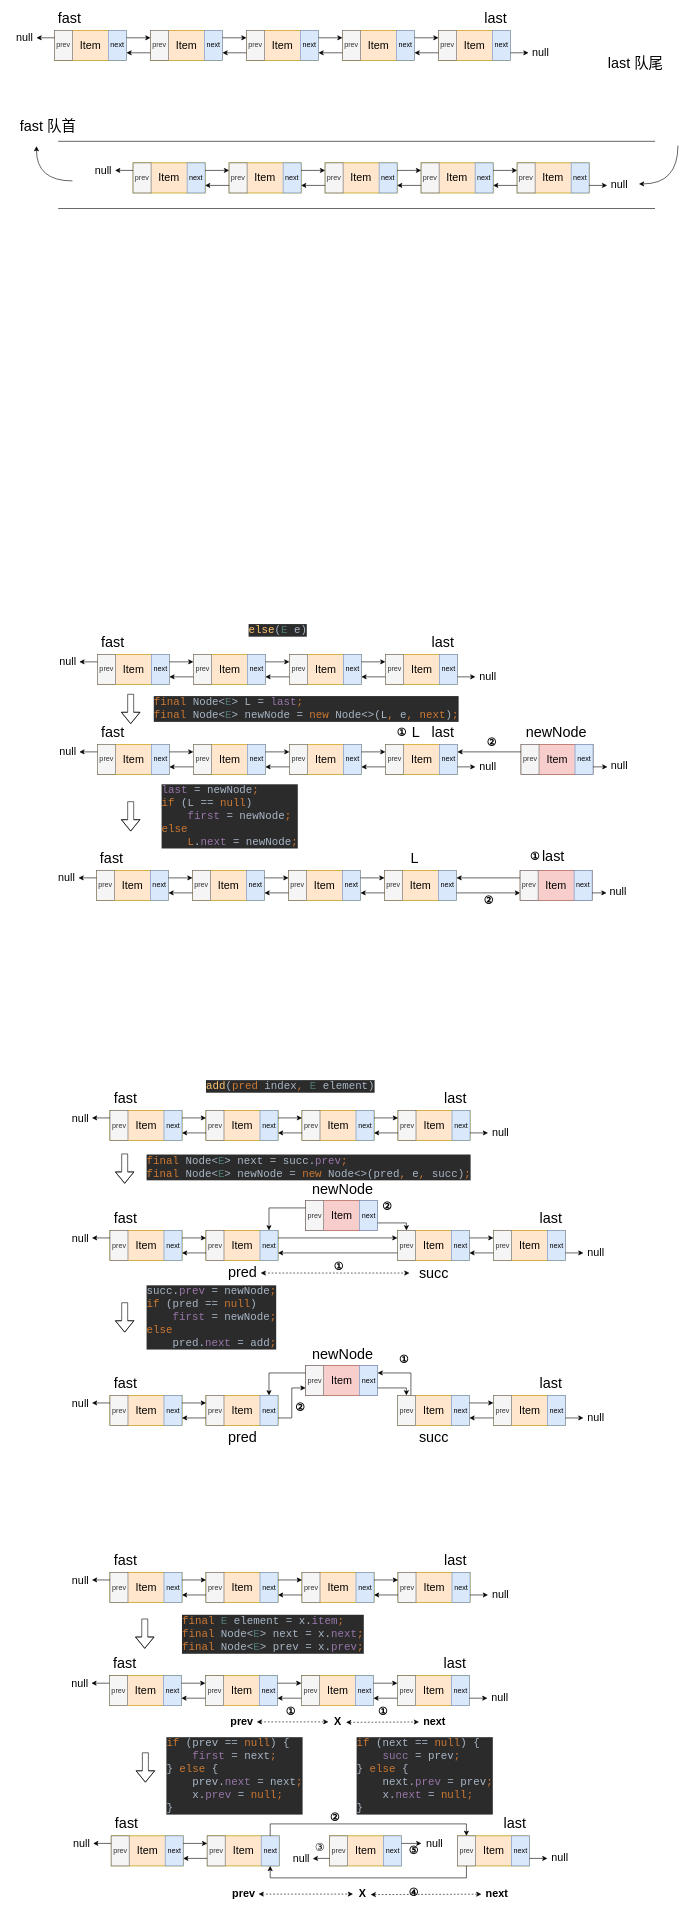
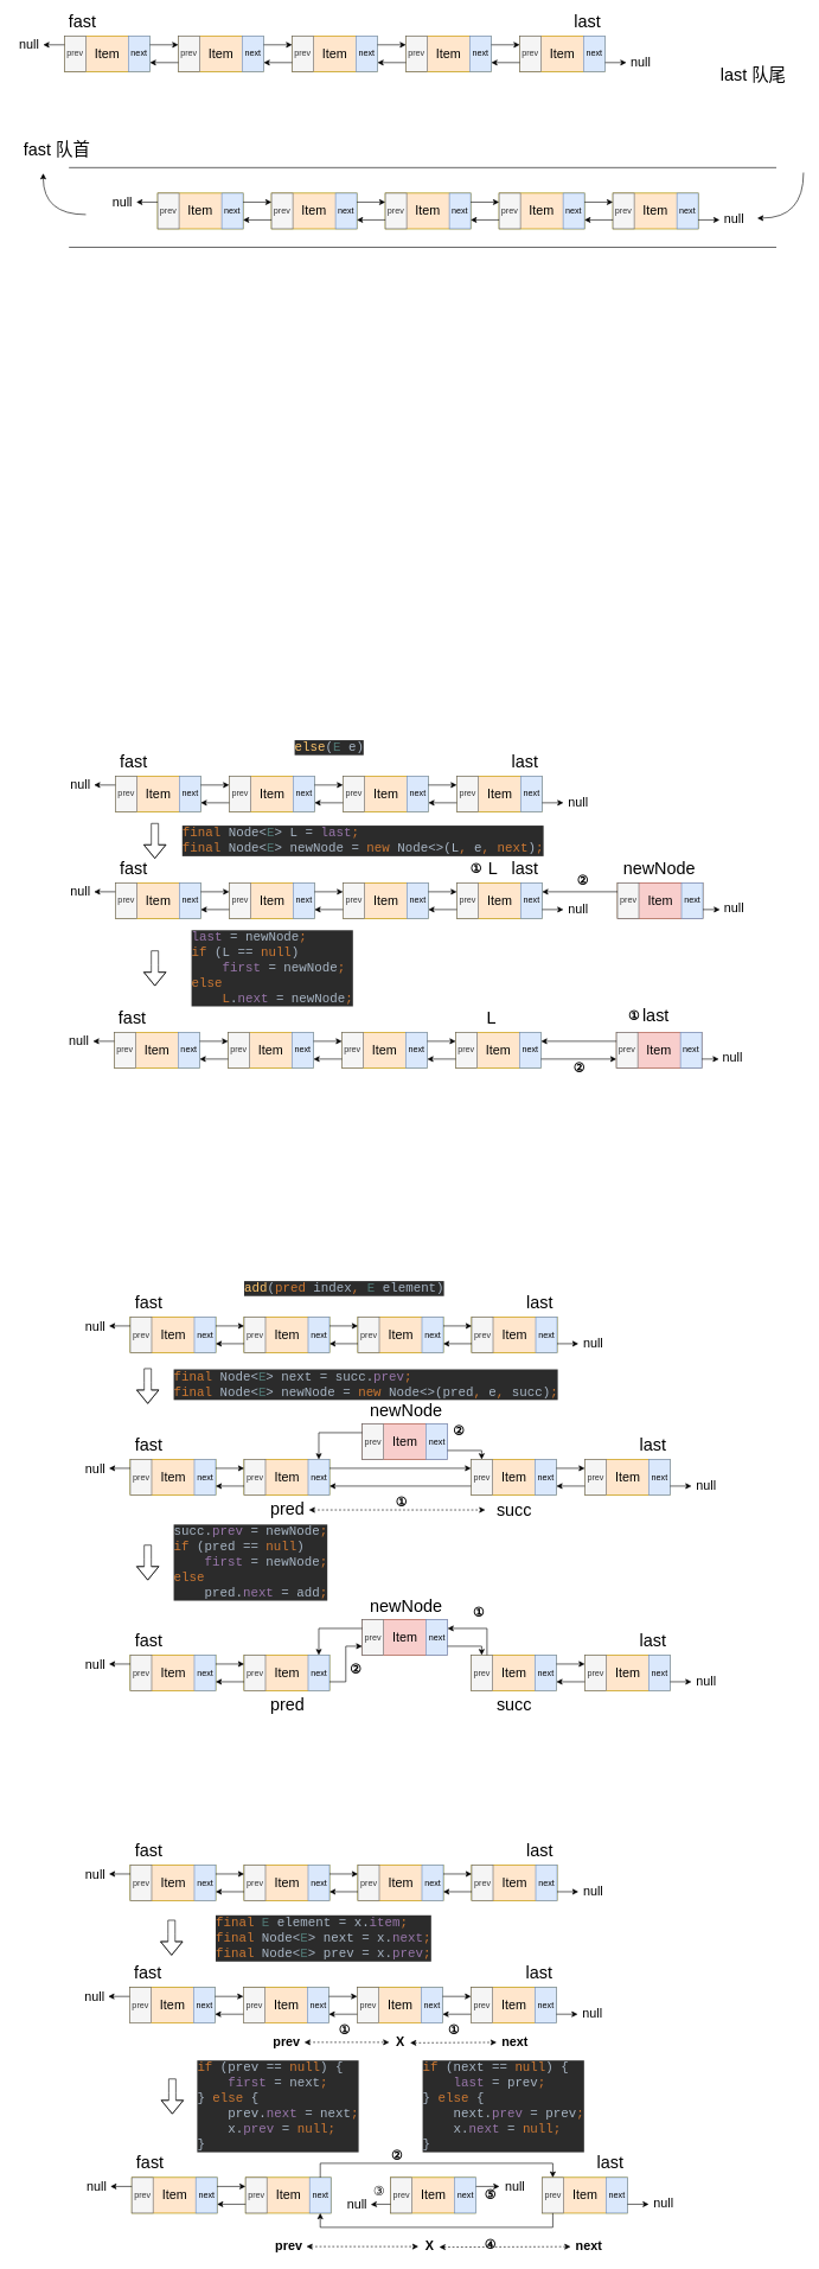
- <mxCell id="397" value="&lt;pre style=&quot;background-color: #2b2b2b ; color: #a9b7c6 ; font-family: &amp;#34;courier new&amp;#34; ; font-size: 13.5pt&quot;&gt;&lt;span style=&quot;color: #cc7832&quot;&gt;if &lt;/span&gt;(next == &lt;span style=&quot;color: #cc7832&quot;&gt;null&lt;/span&gt;) {&lt;br&gt;    &lt;span style=&quot;color: #9876aa&quot;&gt;succ &lt;/span&gt;= prev&lt;span style=&quot;color: #cc7832&quot;&gt;;&lt;br&gt;&lt;/span&gt;} &lt;span style=&quot;color: #cc7832&quot;&gt;else &lt;/span&gt;{&lt;br&gt;    next.&lt;span style=&quot;color: #9876aa&quot;&gt;prev &lt;/span&gt;= prev&lt;span style=&quot;color: #cc7832&quot;&gt;;&lt;br&gt;&lt;/span&gt;&lt;span style=&quot;color: #cc7832&quot;&gt;    &lt;/span&gt;x.&lt;span style=&quot;color: #9876aa&quot;&gt;next &lt;/span&gt;= &lt;span style=&quot;color: #cc7832&quot;&gt;null;&lt;br&gt;&lt;/span&gt;}&lt;/pre&gt;" style="text;html=1;align=left;verticalAlign=middle;resizable=0;points=[];autosize=1;" parent="1" vertex="1"><mxGeometry x="591.5" y="2899" width="240" height="120" as="geometry" /></mxCell>
+ <mxCell id="397" value="&lt;pre style=&quot;background-color: #2b2b2b ; color: #a9b7c6 ; font-family: &amp;#34;courier new&amp;#34; ; font-size: 13.5pt&quot;&gt;&lt;span style=&quot;color: #cc7832&quot;&gt;if &lt;/span&gt;(next == &lt;span style=&quot;color: #cc7832&quot;&gt;null&lt;/span&gt;) {&lt;br&gt;    &lt;span style=&quot;color: #9876aa&quot;&gt;last &lt;/span&gt;= prev&lt;span style=&quot;color: #cc7832&quot;&gt;;&lt;br&gt;&lt;/span&gt;} &lt;span style=&quot;color: #cc7832&quot;&gt;else &lt;/span&gt;{&lt;br&gt;    next.&lt;span style=&quot;color: #9876aa&quot;&gt;prev &lt;/span&gt;= prev&lt;span style=&quot;color: #cc7832&quot;&gt;;&lt;br&gt;&lt;/span&gt;&lt;span style=&quot;color: #cc7832&quot;&gt;    &lt;/span&gt;x.&lt;span style=&quot;color: #9876aa&quot;&gt;next &lt;/span&gt;= &lt;span style=&quot;color: #cc7832&quot;&gt;null;&lt;br&gt;&lt;/span&gt;}&lt;/pre&gt;" style="text;html=1;align=left;verticalAlign=middle;resizable=0;points=[];autosize=1;" parent="1" vertex="1"><mxGeometry x="591.5" y="2899" width="240" height="120" as="geometry" /></mxCell>
